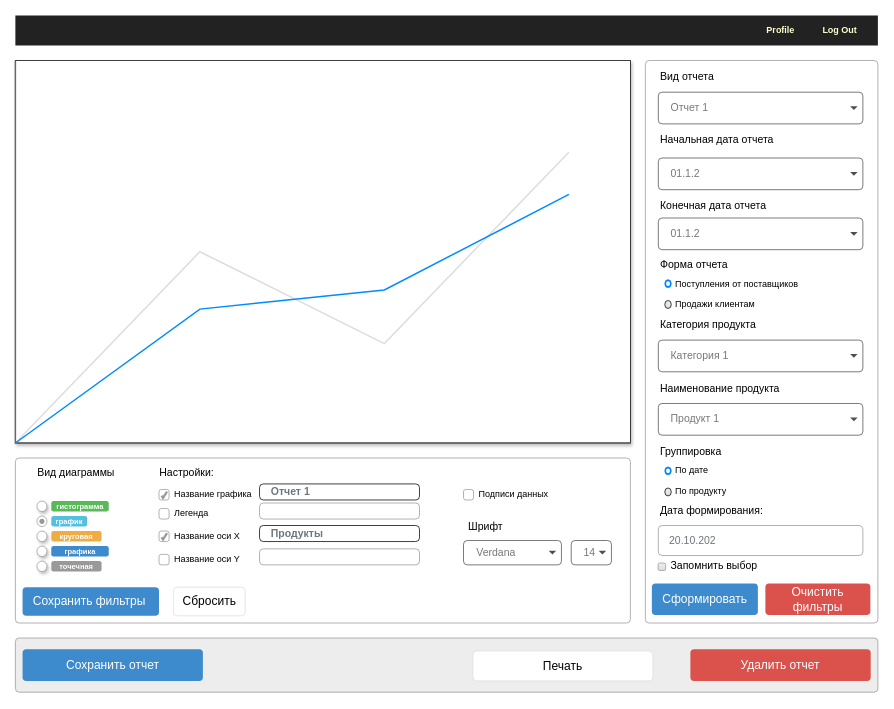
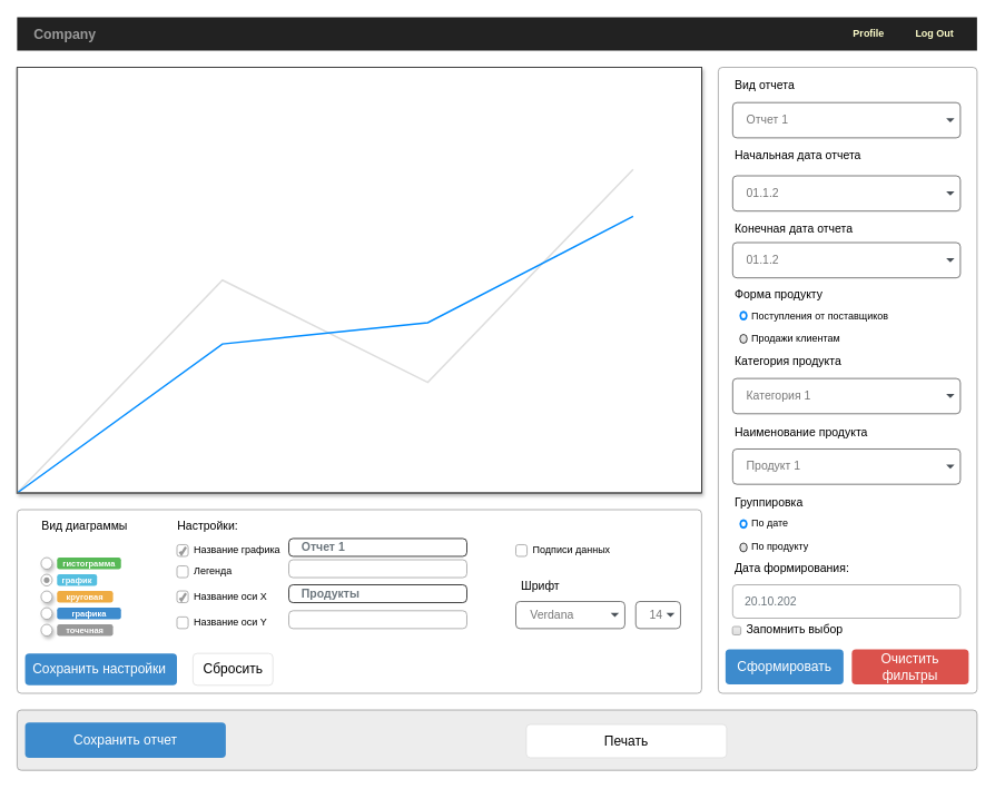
+ <mxCell id="3" value="&lt;h3&gt;&lt;b&gt;Company&lt;/b&gt;&lt;/h3&gt;" style="html=1;shadow=0;dashed=0;fillColor=none;strokeColor=none;shape=mxgraph.bootstrap.rect;fontColor=#999999;fontSize=14;whiteSpace=wrap;" parent="2" vertex="1"><mxGeometry width="115" height="40" as="geometry" /></mxCell>
- <mxCell id="14" value="Форма отчета" style="fillColor=none;strokeColor=none;align=left;spacing=20;fontSize=14;" parent="6" vertex="1"><mxGeometry y="249.998" width="189.972" height="42.254" as="geometry" /></mxCell>
+ <mxCell id="14" value="Форма продукту" style="fillColor=none;strokeColor=none;align=left;spacing=20;fontSize=14;" parent="6" vertex="1"><mxGeometry y="249.998" width="189.972" height="42.254" as="geometry" /></mxCell>
- <mxCell id="35" value="Сохранить фильтры&amp;nbsp;" style="html=1;shadow=0;dashed=0;shape=mxgraph.bootstrap.rrect;align=center;rSize=5;strokeColor=none;fillColor=#3D8BCD;fontColor=#ffffff;fontSize=16;whiteSpace=wrap;rounded=0;" parent="34" vertex="1"><mxGeometry x="9.575" y="172.174" width="181.933" height="38.261" as="geometry" /></mxCell>
+ <mxCell id="35" value="Сохранить настройки&amp;nbsp;" style="html=1;shadow=0;dashed=0;shape=mxgraph.bootstrap.rrect;align=center;rSize=5;strokeColor=none;fillColor=#3D8BCD;fontColor=#ffffff;fontSize=16;whiteSpace=wrap;rounded=0;" parent="34" vertex="1"><mxGeometry x="9.575" y="172.174" width="181.933" height="38.261" as="geometry" /></mxCell>
- <mxCell id="65" value="Удалить отчет" style="html=1;shadow=0;dashed=0;shape=mxgraph.bootstrap.rrect;align=center;rSize=5;strokeColor=none;fillColor=#DB524C;fontColor=#ffffff;fontSize=16;whiteSpace=wrap;rounded=0;" parent="63" vertex="1"><mxGeometry x="900" y="15" width="240.42" height="42.25" as="geometry" /></mxCell>
